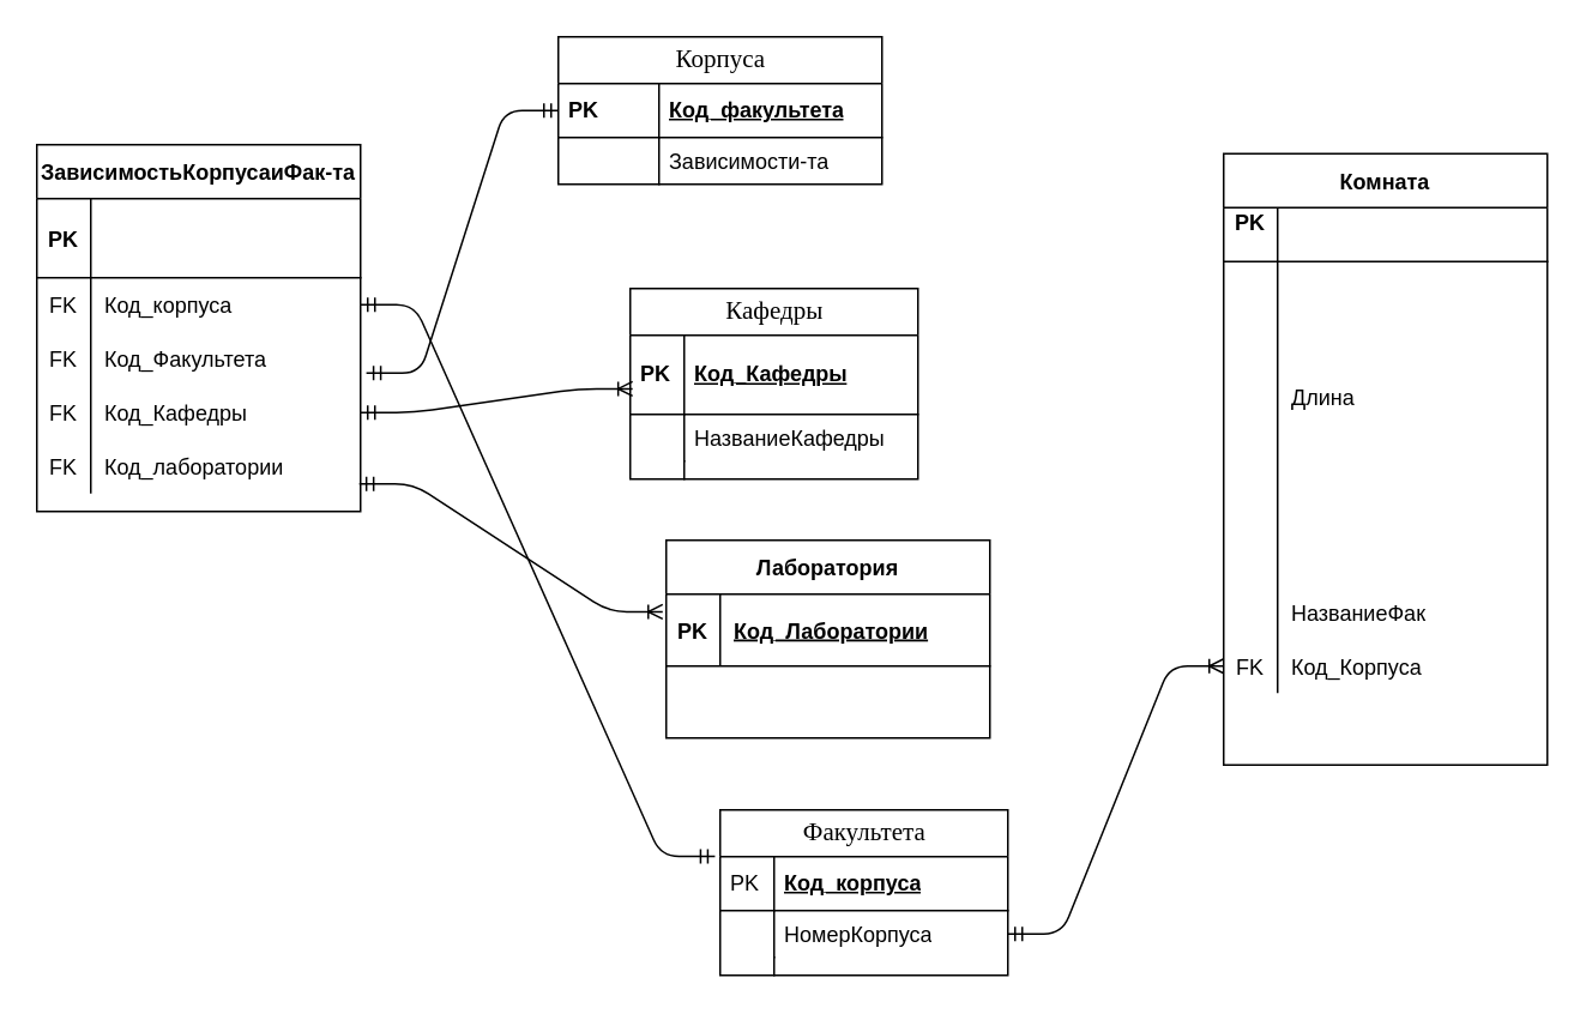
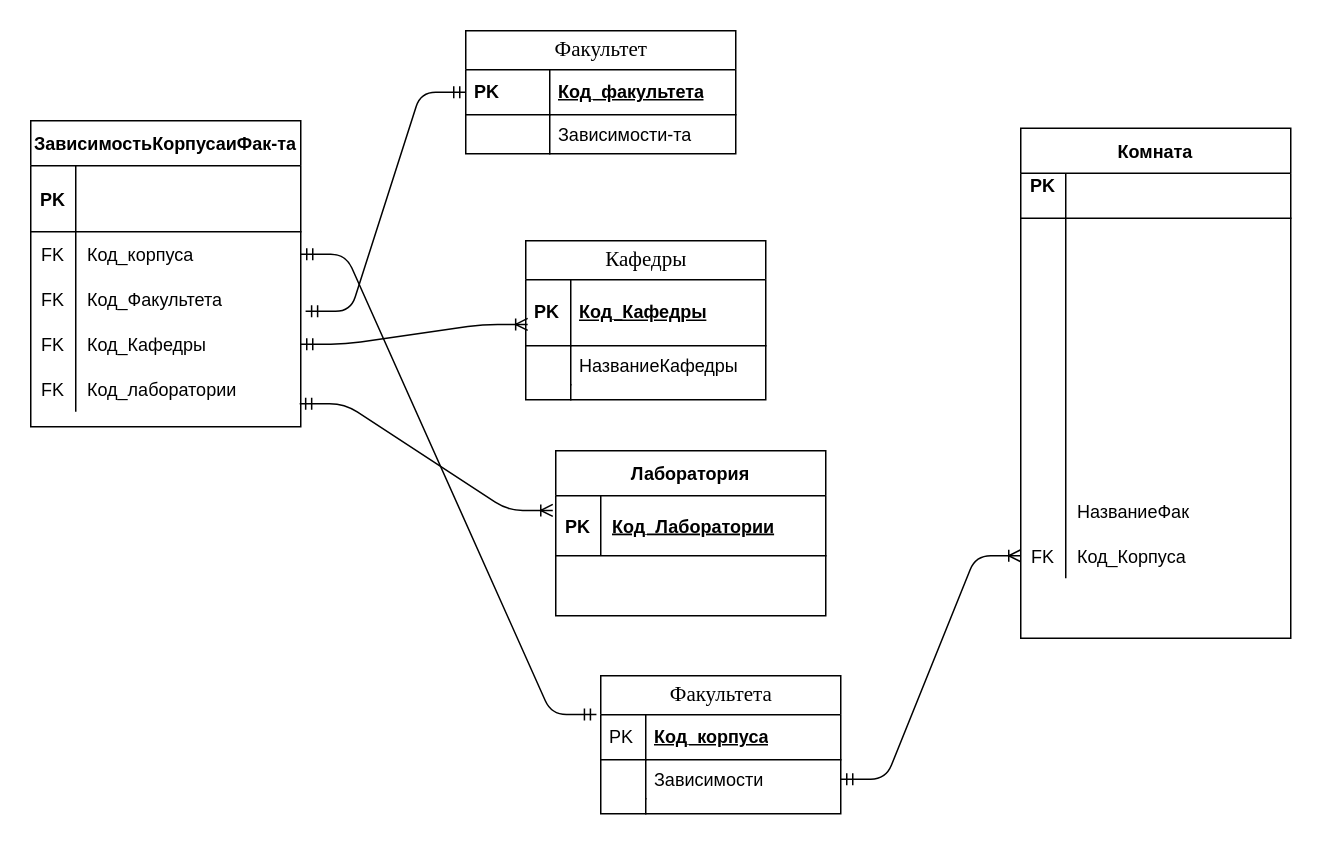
- <mxCell id="2" value="Корпуса" style="swimlane;html=1;fontStyle=0;childLayout=stackLayout;horizontal=1;startSize=26;horizontalStack=0;resizeParent=1;resizeLast=0;collapsible=1;marginBottom=0;swimlaneFillColor=#ffffff;align=center;rounded=0;shadow=0;comic=0;labelBackgroundColor=none;strokeWidth=1;fontFamily=Verdana;fontSize=14;" parent="1" vertex="1"><mxGeometry x="310" y="20" width="180" height="82" as="geometry" /></mxCell>
+ <mxCell id="2" value="Факультет" style="swimlane;html=1;fontStyle=0;childLayout=stackLayout;horizontal=1;startSize=26;horizontalStack=0;resizeParent=1;resizeLast=0;collapsible=1;marginBottom=0;swimlaneFillColor=#ffffff;align=center;rounded=0;shadow=0;comic=0;labelBackgroundColor=none;strokeWidth=1;fontFamily=Verdana;fontSize=14;" parent="1" vertex="1"><mxGeometry x="310" y="20" width="180" height="82" as="geometry" /></mxCell>
- <mxCell id="56" value="Длина" style="shape=partialRectangle;connectable=0;fillColor=none;top=0;left=0;bottom=0;right=0;align=left;spacingLeft=6;overflow=hidden;" parent="54" vertex="1"><mxGeometry x="30" width="150" height="30" as="geometry" /></mxCell>
- <mxCell id="17" value="НомерКорпуса" style="shape=partialRectangle;top=0;left=0;right=0;bottom=0;html=1;align=left;verticalAlign=top;fillColor=none;spacingLeft=34;spacingRight=4;whiteSpace=wrap;overflow=hidden;rotatable=0;points=[[0,0.5],[1,0.5]];portConstraint=eastwest;dropTarget=0;" parent="14" vertex="1"><mxGeometry y="56" width="160" height="26" as="geometry" /></mxCell>
+ <mxCell id="17" value="Зависимости" style="shape=partialRectangle;top=0;left=0;right=0;bottom=0;html=1;align=left;verticalAlign=top;fillColor=none;spacingLeft=34;spacingRight=4;whiteSpace=wrap;overflow=hidden;rotatable=0;points=[[0,0.5],[1,0.5]];portConstraint=eastwest;dropTarget=0;" parent="14" vertex="1"><mxGeometry y="56" width="160" height="26" as="geometry" /></mxCell>
